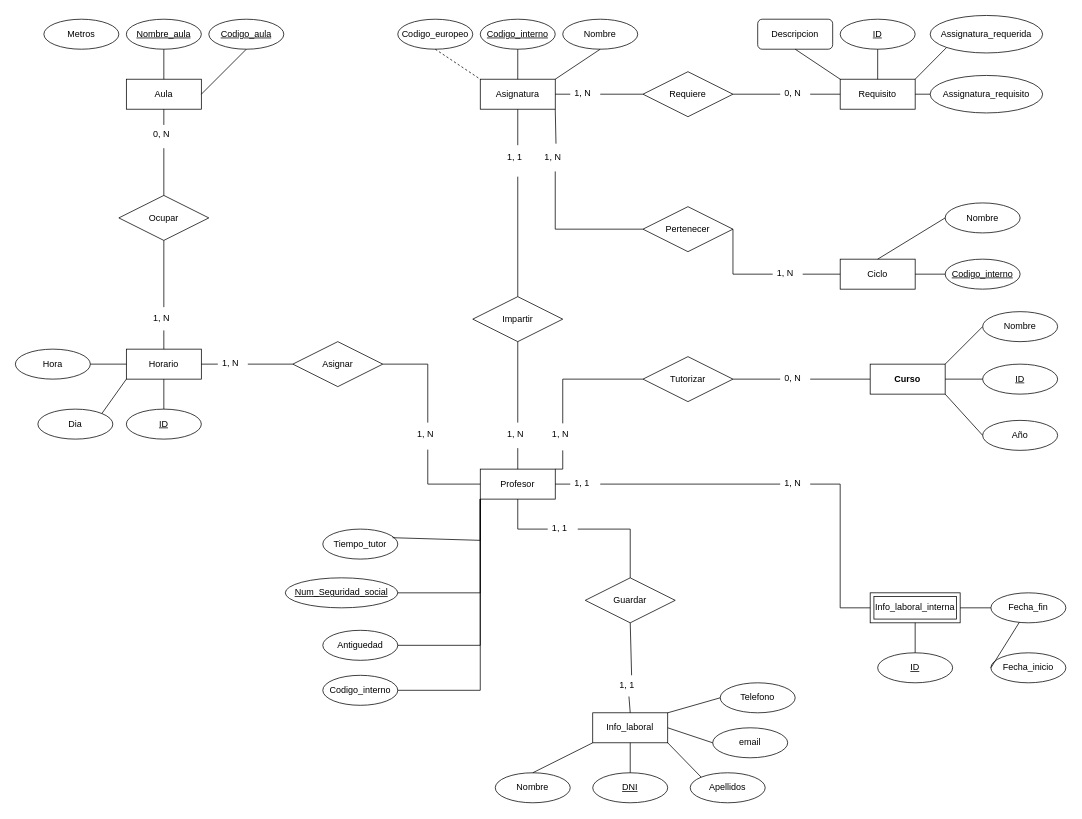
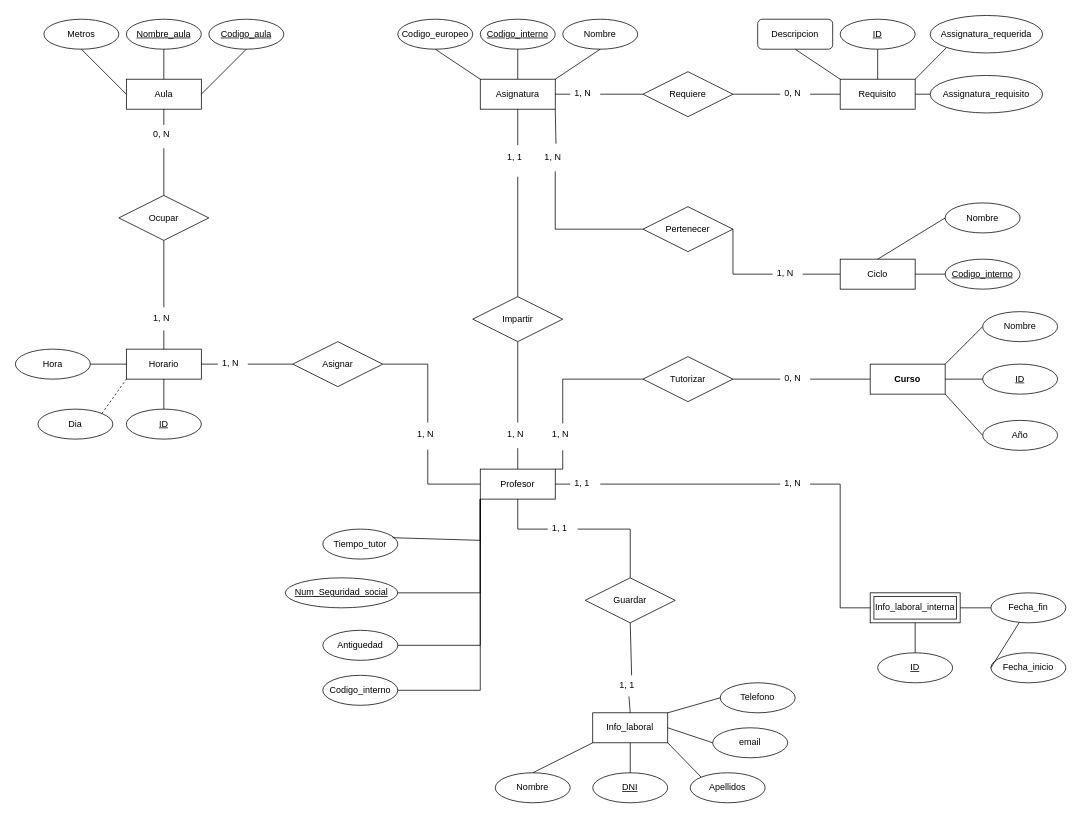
- <mxCell id="59" value="" style="endArrow=none;html=1;rounded=0;exitX=0.5;exitY=1;exitDx=0;exitDy=0;entryX=0;entryY=0;entryDx=0;entryDy=0;dashed=1;" edge="1" parent="1" source="10" target="7"><mxGeometry relative="1" as="geometry"><mxPoint x="680" y="345" as="sourcePoint" /><mxPoint x="840" y="345" as="targetPoint" /></mxGeometry></mxCell>
+ <mxCell id="59" value="" style="endArrow=none;html=1;rounded=0;exitX=0.5;exitY=1;exitDx=0;exitDy=0;entryX=0;entryY=0;entryDx=0;entryDy=0;" edge="1" parent="1" source="10" target="7"><mxGeometry relative="1" as="geometry"><mxPoint x="680" y="345" as="sourcePoint" /><mxPoint x="840" y="345" as="targetPoint" /></mxGeometry></mxCell>
+ <mxCell id="66" value="" style="endArrow=none;html=1;rounded=0;exitX=0.5;exitY=1;exitDx=0;exitDy=0;entryX=0;entryY=0.5;entryDx=0;entryDy=0;" edge="1" parent="1" source="16" target="2"><mxGeometry relative="1" as="geometry"><mxPoint x="338" y="200" as="sourcePoint" /><mxPoint x="278" y="160" as="targetPoint" /></mxGeometry></mxCell>
- <mxCell id="58" value="" style="endArrow=none;html=1;rounded=0;exitX=1;exitY=0;exitDx=0;exitDy=0;entryX=0;entryY=1;entryDx=0;entryDy=0;" edge="1" parent="1" source="5" target="3"><mxGeometry relative="1" as="geometry"><mxPoint x="342" y="430" as="sourcePoint" /><mxPoint x="278" y="470" as="targetPoint" /></mxGeometry></mxCell>
+ <mxCell id="58" value="" style="endArrow=none;html=1;rounded=0;exitX=1;exitY=0;exitDx=0;exitDy=0;entryX=0;entryY=1;entryDx=0;entryDy=0;dashed=1;" edge="1" parent="1" source="5" target="3"><mxGeometry relative="1" as="geometry"><mxPoint x="342" y="430" as="sourcePoint" /><mxPoint x="278" y="470" as="targetPoint" /></mxGeometry></mxCell>
